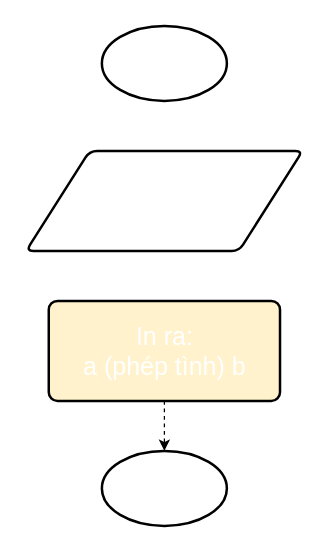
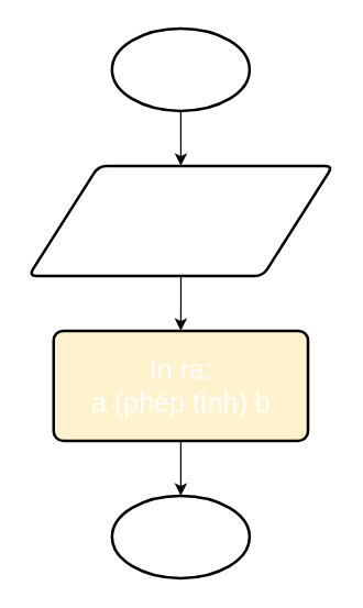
+ <mxCell id="2" value="" style="edgeStyle=orthogonalEdgeStyle;rounded=0;orthogonalLoop=1;jettySize=auto;html=1;fontSize=20;" edge="1" parent="1" source="3" target="5"><mxGeometry relative="1" as="geometry" /></mxCell>
+ <mxCell id="4" value="" style="edgeStyle=orthogonalEdgeStyle;rounded=0;orthogonalLoop=1;jettySize=auto;html=1;fontSize=20;" edge="1" parent="1" source="5" target="7"><mxGeometry relative="1" as="geometry" /></mxCell>
- <mxCell id="6" value="" style="edgeStyle=orthogonalEdgeStyle;rounded=0;orthogonalLoop=1;jettySize=auto;html=1;fontSize=20;dashed=1;" edge="1" parent="1" source="7" target="8"><mxGeometry relative="1" as="geometry" /></mxCell>
+ <mxCell id="6" value="" style="edgeStyle=orthogonalEdgeStyle;rounded=0;orthogonalLoop=1;jettySize=auto;html=1;fontSize=20;" edge="1" parent="1" source="7" target="8"><mxGeometry relative="1" as="geometry" /></mxCell>
